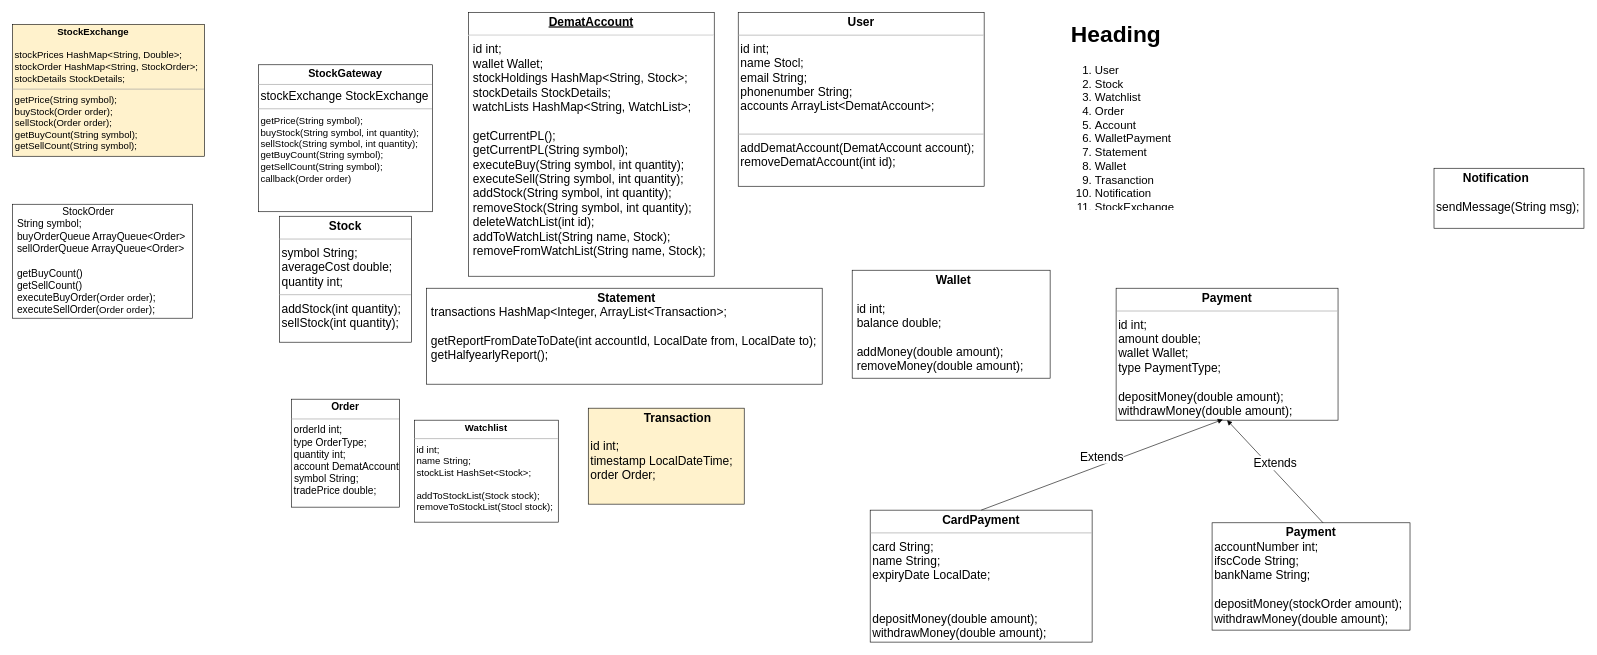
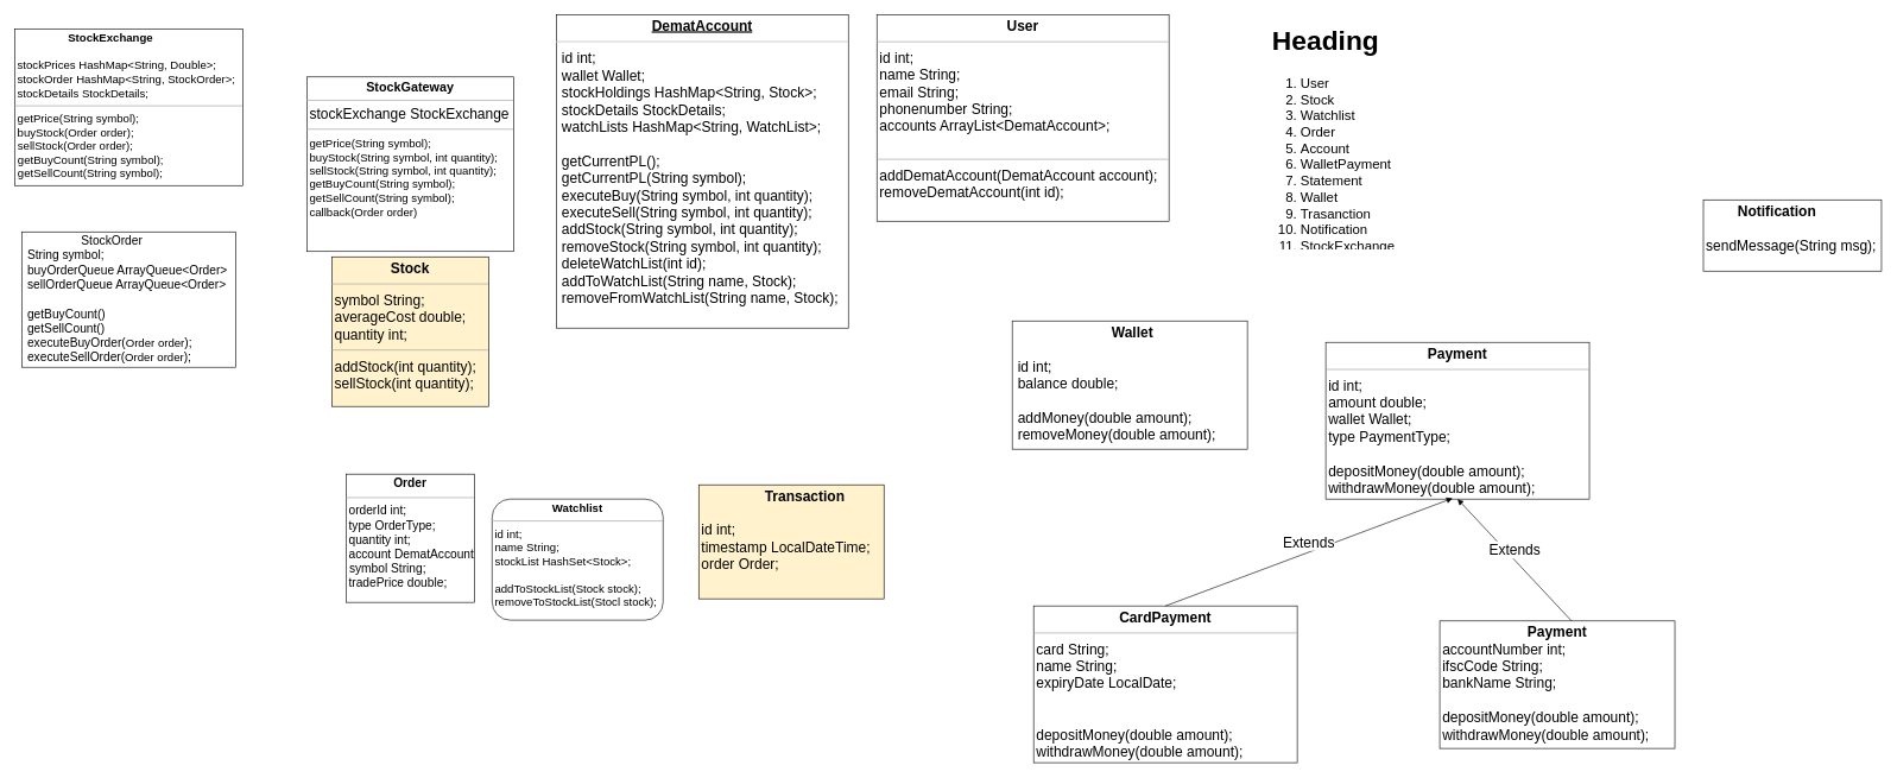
- <mxCell id="10" value="&lt;p style=&quot;margin: 4px 0px 0px ; text-align: center ; font-size: 20px&quot;&gt;&lt;b&gt;&lt;font style=&quot;font-size: 20px&quot;&gt;User&lt;/font&gt;&lt;/b&gt;&lt;/p&gt;&lt;hr size=&quot;1&quot; style=&quot;font-size: 20px&quot;&gt;&lt;p style=&quot;margin: 0px 0px 0px 4px ; font-size: 20px&quot;&gt;&lt;font style=&quot;font-size: 20px&quot;&gt;id int;&lt;/font&gt;&lt;/p&gt;&lt;p style=&quot;margin: 0px 0px 0px 4px ; font-size: 20px&quot;&gt;&lt;font style=&quot;font-size: 20px&quot;&gt;name Stocl;&lt;/font&gt;&lt;/p&gt;&lt;p style=&quot;margin: 0px 0px 0px 4px ; font-size: 20px&quot;&gt;&lt;font style=&quot;font-size: 20px&quot;&gt;email String;&lt;/font&gt;&lt;/p&gt;&lt;p style=&quot;margin: 0px 0px 0px 4px ; font-size: 20px&quot;&gt;&lt;font style=&quot;font-size: 20px&quot;&gt;phonenumber String;&lt;/font&gt;&lt;/p&gt;&lt;p style=&quot;margin: 0px 0px 0px 4px ; font-size: 20px&quot;&gt;&lt;font style=&quot;font-size: 20px&quot;&gt;accounts ArrayList&amp;lt;DematAccount&amp;gt;;&lt;/font&gt;&lt;/p&gt;&lt;p style=&quot;margin: 0px 0px 0px 4px ; font-size: 20px&quot;&gt;&lt;font style=&quot;font-size: 20px&quot;&gt;&lt;br&gt;&lt;/font&gt;&lt;/p&gt;&lt;hr size=&quot;1&quot; style=&quot;font-size: 20px&quot;&gt;&lt;p style=&quot;margin: 0px 0px 0px 4px ; font-size: 20px&quot;&gt;&lt;font style=&quot;font-size: 20px&quot;&gt;addDematAccount(DematAccount account);&lt;/font&gt;&lt;/p&gt;&lt;p style=&quot;margin: 0px 0px 0px 4px ; font-size: 20px&quot;&gt;&lt;font style=&quot;font-size: 20px&quot;&gt;removeDematAccount(int id);&lt;/font&gt;&lt;/p&gt;" style="verticalAlign=top;align=left;overflow=fill;fontSize=12;fontFamily=Helvetica;html=1;" vertex="1" parent="1"><mxGeometry x="1230" y="20" width="410" height="290" as="geometry" /></mxCell>
+ <mxCell id="10" value="&lt;p style=&quot;margin: 4px 0px 0px ; text-align: center ; font-size: 20px&quot;&gt;&lt;b&gt;&lt;font style=&quot;font-size: 20px&quot;&gt;User&lt;/font&gt;&lt;/b&gt;&lt;/p&gt;&lt;hr size=&quot;1&quot; style=&quot;font-size: 20px&quot;&gt;&lt;p style=&quot;margin: 0px 0px 0px 4px ; font-size: 20px&quot;&gt;&lt;font style=&quot;font-size: 20px&quot;&gt;id int;&lt;/font&gt;&lt;/p&gt;&lt;p style=&quot;margin: 0px 0px 0px 4px ; font-size: 20px&quot;&gt;&lt;font style=&quot;font-size: 20px&quot;&gt;name String;&lt;/font&gt;&lt;/p&gt;&lt;p style=&quot;margin: 0px 0px 0px 4px ; font-size: 20px&quot;&gt;&lt;font style=&quot;font-size: 20px&quot;&gt;email String;&lt;/font&gt;&lt;/p&gt;&lt;p style=&quot;margin: 0px 0px 0px 4px ; font-size: 20px&quot;&gt;&lt;font style=&quot;font-size: 20px&quot;&gt;phonenumber String;&lt;/font&gt;&lt;/p&gt;&lt;p style=&quot;margin: 0px 0px 0px 4px ; font-size: 20px&quot;&gt;&lt;font style=&quot;font-size: 20px&quot;&gt;accounts ArrayList&amp;lt;DematAccount&amp;gt;;&lt;/font&gt;&lt;/p&gt;&lt;p style=&quot;margin: 0px 0px 0px 4px ; font-size: 20px&quot;&gt;&lt;font style=&quot;font-size: 20px&quot;&gt;&lt;br&gt;&lt;/font&gt;&lt;/p&gt;&lt;hr size=&quot;1&quot; style=&quot;font-size: 20px&quot;&gt;&lt;p style=&quot;margin: 0px 0px 0px 4px ; font-size: 20px&quot;&gt;&lt;font style=&quot;font-size: 20px&quot;&gt;addDematAccount(DematAccount account);&lt;/font&gt;&lt;/p&gt;&lt;p style=&quot;margin: 0px 0px 0px 4px ; font-size: 20px&quot;&gt;&lt;font style=&quot;font-size: 20px&quot;&gt;removeDematAccount(int id);&lt;/font&gt;&lt;/p&gt;" style="verticalAlign=top;align=left;overflow=fill;fontSize=12;fontFamily=Helvetica;html=1;" vertex="1" parent="1"><mxGeometry x="1230" y="20" width="410" height="290" as="geometry" /></mxCell>
- <mxCell id="3" value="&lt;p style=&quot;margin: 0px ; margin-top: 4px ; text-align: center&quot;&gt;&lt;/p&gt;&lt;p style=&quot;margin: 0px 0px 0px 4px ; font-size: 16px&quot;&gt;&lt;b&gt;&lt;font style=&quot;font-size: 16px&quot;&gt;&#09;&lt;span style=&quot;white-space: pre&quot;&gt;&#09;&lt;/span&gt;&lt;span style=&quot;white-space: pre&quot;&gt;&#09;&lt;/span&gt;StockExchange&lt;/font&gt;&lt;/b&gt;&lt;/p&gt;&lt;p style=&quot;margin: 0px 0px 0px 4px ; font-size: 16px&quot;&gt;&lt;font style=&quot;font-size: 16px&quot;&gt;&lt;br&gt;&lt;/font&gt;&lt;/p&gt;&lt;p style=&quot;margin: 0px 0px 0px 4px ; font-size: 16px&quot;&gt;&lt;font style=&quot;font-size: 16px&quot;&gt;stockPrices HashMap&amp;lt;String, Double&amp;gt;;&lt;/font&gt;&lt;/p&gt;&lt;p style=&quot;margin: 0px 0px 0px 4px ; font-size: 16px&quot;&gt;&lt;font style=&quot;font-size: 16px&quot;&gt;stockOrder HashMap&amp;lt;String, StockOrder&amp;gt;;&lt;/font&gt;&lt;/p&gt;&lt;p style=&quot;margin: 0px 0px 0px 4px ; font-size: 16px&quot;&gt;&lt;font style=&quot;font-size: 16px&quot;&gt;stockDetails StockDetails;&lt;/font&gt;&lt;/p&gt;&lt;hr size=&quot;1&quot; style=&quot;font-size: 16px&quot;&gt;&lt;p style=&quot;margin: 0px 0px 0px 4px ; font-size: 16px&quot;&gt;&lt;font style=&quot;font-size: 16px&quot;&gt;getPrice(String symbol);&lt;/font&gt;&lt;/p&gt;&lt;p style=&quot;margin: 0px 0px 0px 4px ; font-size: 16px&quot;&gt;&lt;font style=&quot;font-size: 16px&quot;&gt;buyStock(Order order);&lt;/font&gt;&lt;/p&gt;&lt;p style=&quot;margin: 0px 0px 0px 4px ; font-size: 16px&quot;&gt;&lt;/p&gt;&lt;font style=&quot;font-size: 16px&quot;&gt;&amp;nbsp;sellStock(Order order);&lt;br&gt;&amp;nbsp;getBuyCount(String symbol);&lt;br&gt;&amp;nbsp;getSellCount(String symbol);&lt;/font&gt;" style="verticalAlign=top;align=left;overflow=fill;fontSize=12;fontFamily=Helvetica;html=1;fillColor=#fff2cc;" vertex="1" parent="1"><mxGeometry x="20" y="40" width="320" height="220" as="geometry" /></mxCell>
+ <mxCell id="3" value="&lt;p style=&quot;margin: 0px ; margin-top: 4px ; text-align: center&quot;&gt;&lt;/p&gt;&lt;p style=&quot;margin: 0px 0px 0px 4px ; font-size: 16px&quot;&gt;&lt;b&gt;&lt;font style=&quot;font-size: 16px&quot;&gt;&#09;&lt;span style=&quot;white-space: pre&quot;&gt;&#09;&lt;/span&gt;&lt;span style=&quot;white-space: pre&quot;&gt;&#09;&lt;/span&gt;StockExchange&lt;/font&gt;&lt;/b&gt;&lt;/p&gt;&lt;p style=&quot;margin: 0px 0px 0px 4px ; font-size: 16px&quot;&gt;&lt;font style=&quot;font-size: 16px&quot;&gt;&lt;br&gt;&lt;/font&gt;&lt;/p&gt;&lt;p style=&quot;margin: 0px 0px 0px 4px ; font-size: 16px&quot;&gt;&lt;font style=&quot;font-size: 16px&quot;&gt;stockPrices HashMap&amp;lt;String, Double&amp;gt;;&lt;/font&gt;&lt;/p&gt;&lt;p style=&quot;margin: 0px 0px 0px 4px ; font-size: 16px&quot;&gt;&lt;font style=&quot;font-size: 16px&quot;&gt;stockOrder HashMap&amp;lt;String, StockOrder&amp;gt;;&lt;/font&gt;&lt;/p&gt;&lt;p style=&quot;margin: 0px 0px 0px 4px ; font-size: 16px&quot;&gt;&lt;font style=&quot;font-size: 16px&quot;&gt;stockDetails StockDetails;&lt;/font&gt;&lt;/p&gt;&lt;hr size=&quot;1&quot; style=&quot;font-size: 16px&quot;&gt;&lt;p style=&quot;margin: 0px 0px 0px 4px ; font-size: 16px&quot;&gt;&lt;font style=&quot;font-size: 16px&quot;&gt;getPrice(String symbol);&lt;/font&gt;&lt;/p&gt;&lt;p style=&quot;margin: 0px 0px 0px 4px ; font-size: 16px&quot;&gt;&lt;font style=&quot;font-size: 16px&quot;&gt;buyStock(Order order);&lt;/font&gt;&lt;/p&gt;&lt;p style=&quot;margin: 0px 0px 0px 4px ; font-size: 16px&quot;&gt;&lt;/p&gt;&lt;font style=&quot;font-size: 16px&quot;&gt;&amp;nbsp;sellStock(Order order);&lt;br&gt;&amp;nbsp;getBuyCount(String symbol);&lt;br&gt;&amp;nbsp;getSellCount(String symbol);&lt;/font&gt;" style="verticalAlign=top;align=left;overflow=fill;fontSize=12;fontFamily=Helvetica;html=1;" vertex="1" parent="1"><mxGeometry x="20" y="40" width="320" height="220" as="geometry" /></mxCell>
- <mxCell id="4" value="&lt;p style=&quot;margin: 0px ; margin-top: 4px ; text-align: center ; text-decoration: underline&quot;&gt;&lt;/p&gt;&lt;p style=&quot;margin: 0px 0px 0px 8px ; font-size: 17px&quot;&gt;&lt;font style=&quot;font-size: 17px&quot;&gt;&#09;&#09;&lt;span&gt;&#09;&lt;/span&gt;&lt;span&gt;&#09;&lt;/span&gt;&lt;span style=&quot;white-space: pre&quot;&gt;&#09;&lt;/span&gt;&lt;span style=&quot;white-space: pre&quot;&gt;&#09;&lt;/span&gt;StockOrder&lt;br&gt;&lt;/font&gt;&lt;/p&gt;&lt;p style=&quot;margin: 0px 0px 0px 8px ; font-size: 17px&quot;&gt;&lt;font style=&quot;font-size: 17px&quot;&gt;String symbol;&lt;/font&gt;&lt;/p&gt;&lt;p style=&quot;margin: 0px 0px 0px 8px ; font-size: 17px&quot;&gt;&lt;font style=&quot;font-size: 17px&quot;&gt;buyOrderQueue ArrayQueue&amp;lt;Order&amp;gt;&lt;/font&gt;&lt;/p&gt;&lt;p style=&quot;margin: 0px 0px 0px 8px ; font-size: 17px&quot;&gt;&lt;font style=&quot;font-size: 17px&quot;&gt;sellOrderQueue ArrayQueue&amp;lt;Order&amp;gt;&lt;/font&gt;&lt;br&gt;&lt;/p&gt;&lt;p style=&quot;margin: 0px 0px 0px 8px ; font-size: 17px&quot;&gt;&lt;font style=&quot;font-size: 17px&quot;&gt;&lt;br&gt;&lt;/font&gt;&lt;/p&gt;&lt;p style=&quot;margin: 0px 0px 0px 8px ; font-size: 17px&quot;&gt;&lt;font style=&quot;font-size: 17px&quot;&gt;getBuyCount()&lt;/font&gt;&lt;/p&gt;&lt;p style=&quot;margin: 0px 0px 0px 8px ; font-size: 17px&quot;&gt;&lt;font style=&quot;font-size: 17px&quot;&gt;getSellCount()&lt;/font&gt;&lt;/p&gt;&lt;p style=&quot;margin: 0px 0px 0px 8px ; font-size: 17px&quot;&gt;&lt;font style=&quot;font-size: 17px&quot;&gt;executeBuyOrder(&lt;span style=&quot;font-size: 16px&quot;&gt;Order order&lt;/span&gt;);&lt;/font&gt;&lt;/p&gt;&lt;p style=&quot;margin: 0px 0px 0px 8px ; font-size: 17px&quot;&gt;&lt;font style=&quot;font-size: 17px&quot;&gt;executeSellOrder(&lt;span style=&quot;font-size: 16px&quot;&gt;Order order&lt;/span&gt;);&lt;/font&gt;&lt;/p&gt;&lt;p style=&quot;margin: 0px 0px 0px 8px ; font-size: 17px&quot;&gt;&lt;font style=&quot;font-size: 17px&quot;&gt;&lt;br&gt;&lt;/font&gt;&lt;/p&gt;" style="verticalAlign=top;align=left;overflow=fill;fontSize=12;fontFamily=Helvetica;html=1;" vertex="1" parent="1"><mxGeometry x="20" y="340" width="300" height="190" as="geometry" /></mxCell>
+ <mxCell id="4" value="&lt;p style=&quot;margin: 0px ; margin-top: 4px ; text-align: center ; text-decoration: underline&quot;&gt;&lt;/p&gt;&lt;p style=&quot;margin: 0px 0px 0px 8px ; font-size: 17px&quot;&gt;&lt;font style=&quot;font-size: 17px&quot;&gt;&#09;&#09;&lt;span&gt;&#09;&lt;/span&gt;&lt;span&gt;&#09;&lt;/span&gt;&lt;span style=&quot;white-space: pre&quot;&gt;&#09;&lt;/span&gt;&lt;span style=&quot;white-space: pre&quot;&gt;&#09;&lt;/span&gt;StockOrder&lt;br&gt;&lt;/font&gt;&lt;/p&gt;&lt;p style=&quot;margin: 0px 0px 0px 8px ; font-size: 17px&quot;&gt;&lt;font style=&quot;font-size: 17px&quot;&gt;String symbol;&lt;/font&gt;&lt;/p&gt;&lt;p style=&quot;margin: 0px 0px 0px 8px ; font-size: 17px&quot;&gt;&lt;font style=&quot;font-size: 17px&quot;&gt;buyOrderQueue ArrayQueue&amp;lt;Order&amp;gt;&lt;/font&gt;&lt;/p&gt;&lt;p style=&quot;margin: 0px 0px 0px 8px ; font-size: 17px&quot;&gt;&lt;font style=&quot;font-size: 17px&quot;&gt;sellOrderQueue ArrayQueue&amp;lt;Order&amp;gt;&lt;/font&gt;&lt;br&gt;&lt;/p&gt;&lt;p style=&quot;margin: 0px 0px 0px 8px ; font-size: 17px&quot;&gt;&lt;font style=&quot;font-size: 17px&quot;&gt;&lt;br&gt;&lt;/font&gt;&lt;/p&gt;&lt;p style=&quot;margin: 0px 0px 0px 8px ; font-size: 17px&quot;&gt;&lt;font style=&quot;font-size: 17px&quot;&gt;getBuyCount()&lt;/font&gt;&lt;/p&gt;&lt;p style=&quot;margin: 0px 0px 0px 8px ; font-size: 17px&quot;&gt;&lt;font style=&quot;font-size: 17px&quot;&gt;getSellCount()&lt;/font&gt;&lt;/p&gt;&lt;p style=&quot;margin: 0px 0px 0px 8px ; font-size: 17px&quot;&gt;&lt;font style=&quot;font-size: 17px&quot;&gt;executeBuyOrder(&lt;span style=&quot;font-size: 16px&quot;&gt;Order order&lt;/span&gt;);&lt;/font&gt;&lt;/p&gt;&lt;p style=&quot;margin: 0px 0px 0px 8px ; font-size: 17px&quot;&gt;&lt;font style=&quot;font-size: 17px&quot;&gt;executeSellOrder(&lt;span style=&quot;font-size: 16px&quot;&gt;Order order&lt;/span&gt;);&lt;/font&gt;&lt;/p&gt;&lt;p style=&quot;margin: 0px 0px 0px 8px ; font-size: 17px&quot;&gt;&lt;font style=&quot;font-size: 17px&quot;&gt;&lt;br&gt;&lt;/font&gt;&lt;/p&gt;" style="verticalAlign=top;align=left;overflow=fill;fontSize=12;fontFamily=Helvetica;html=1;" vertex="1" parent="1"><mxGeometry x="30" y="325" width="300" height="190" as="geometry" /></mxCell>
- <mxCell id="6" value="&lt;p style=&quot;margin: 4px 0px 0px ; text-align: center ; font-size: 20px&quot;&gt;&lt;b&gt;&lt;font style=&quot;font-size: 20px&quot;&gt;Stock&lt;/font&gt;&lt;/b&gt;&lt;/p&gt;&lt;hr size=&quot;1&quot; style=&quot;font-size: 20px&quot;&gt;&lt;p style=&quot;margin: 0px 0px 0px 4px ; font-size: 20px&quot;&gt;&lt;font style=&quot;font-size: 20px&quot;&gt;symbol String;&lt;/font&gt;&lt;/p&gt;&lt;p style=&quot;margin: 0px 0px 0px 4px ; font-size: 20px&quot;&gt;averageCost double;&lt;/p&gt;&lt;p style=&quot;margin: 0px 0px 0px 4px ; font-size: 20px&quot;&gt;quantity int;&lt;/p&gt;&lt;hr size=&quot;1&quot; style=&quot;font-size: 20px&quot;&gt;&lt;p style=&quot;margin: 0px 0px 0px 4px ; font-size: 20px&quot;&gt;addStock(int quantity);&lt;/p&gt;&lt;p style=&quot;margin: 0px 0px 0px 4px ; font-size: 20px&quot;&gt;sellStock(int quantity);&lt;/p&gt;&lt;p style=&quot;margin: 0px 0px 0px 4px ; font-size: 20px&quot;&gt;&lt;br&gt;&lt;/p&gt;" style="verticalAlign=top;align=left;overflow=fill;fontSize=12;fontFamily=Helvetica;html=1;" vertex="1" parent="1"><mxGeometry x="465" y="360" width="220" height="210" as="geometry" /></mxCell>
+ <mxCell id="6" value="&lt;p style=&quot;margin: 4px 0px 0px ; text-align: center ; font-size: 20px&quot;&gt;&lt;b&gt;&lt;font style=&quot;font-size: 20px&quot;&gt;Stock&lt;/font&gt;&lt;/b&gt;&lt;/p&gt;&lt;hr size=&quot;1&quot; style=&quot;font-size: 20px&quot;&gt;&lt;p style=&quot;margin: 0px 0px 0px 4px ; font-size: 20px&quot;&gt;&lt;font style=&quot;font-size: 20px&quot;&gt;symbol String;&lt;/font&gt;&lt;/p&gt;&lt;p style=&quot;margin: 0px 0px 0px 4px ; font-size: 20px&quot;&gt;averageCost double;&lt;/p&gt;&lt;p style=&quot;margin: 0px 0px 0px 4px ; font-size: 20px&quot;&gt;quantity int;&lt;/p&gt;&lt;hr size=&quot;1&quot; style=&quot;font-size: 20px&quot;&gt;&lt;p style=&quot;margin: 0px 0px 0px 4px ; font-size: 20px&quot;&gt;addStock(int quantity);&lt;/p&gt;&lt;p style=&quot;margin: 0px 0px 0px 4px ; font-size: 20px&quot;&gt;sellStock(int quantity);&lt;/p&gt;&lt;p style=&quot;margin: 0px 0px 0px 4px ; font-size: 20px&quot;&gt;&lt;br&gt;&lt;/p&gt;" style="verticalAlign=top;align=left;overflow=fill;fontSize=12;fontFamily=Helvetica;html=1;fillColor=#fff2cc;" vertex="1" parent="1"><mxGeometry x="465" y="360" width="220" height="210" as="geometry" /></mxCell>
- <mxCell id="12" value="&lt;p style=&quot;margin: 4px 0px 0px ; text-align: center ; text-decoration: underline ; font-size: 20px&quot;&gt;&lt;/p&gt;&lt;p style=&quot;text-align: center ; margin: 0px 0px 0px 8px ; font-size: 20px&quot;&gt;&lt;font style=&quot;font-size: 20px&quot;&gt;&lt;b&gt;Statement&lt;/b&gt;&lt;/font&gt;&lt;/p&gt;&lt;p style=&quot;margin: 0px 0px 0px 8px ; font-size: 20px&quot;&gt;transactions HashMap&amp;lt;Integer, ArrayList&amp;lt;Transaction&amp;gt;;&lt;/p&gt;&lt;p style=&quot;margin: 0px 0px 0px 8px ; font-size: 20px&quot;&gt;&lt;br&gt;&lt;/p&gt;&lt;p style=&quot;margin: 0px 0px 0px 8px ; font-size: 20px&quot;&gt;getReportFromDateToDate(int accountId, LocalDate from, LocalDate to);&lt;/p&gt;&lt;p style=&quot;margin: 0px 0px 0px 8px ; font-size: 20px&quot;&gt;getHalfyearlyReport();&lt;/p&gt;" style="verticalAlign=top;align=left;overflow=fill;fontSize=12;fontFamily=Helvetica;html=1;" vertex="1" parent="1"><mxGeometry x="710" y="480" width="660" height="160" as="geometry" /></mxCell>
- <mxCell id="9" value="&lt;p style=&quot;margin: 4px 0px 0px ; text-align: center ; font-size: 16px&quot;&gt;&lt;b&gt;&lt;font style=&quot;font-size: 16px&quot;&gt;Watchlist&lt;/font&gt;&lt;/b&gt;&lt;/p&gt;&lt;hr size=&quot;1&quot; style=&quot;font-size: 16px&quot;&gt;&lt;p style=&quot;margin: 0px 0px 0px 4px ; font-size: 16px&quot;&gt;&lt;/p&gt;&lt;p style=&quot;margin: 0px 0px 0px 4px ; font-size: 16px&quot;&gt;&lt;font style=&quot;font-size: 16px&quot;&gt;id int;&lt;/font&gt;&lt;/p&gt;&lt;p style=&quot;margin: 0px 0px 0px 4px ; font-size: 16px&quot;&gt;&lt;font style=&quot;font-size: 16px&quot;&gt;name String;&lt;/font&gt;&lt;/p&gt;&lt;p style=&quot;margin: 0px 0px 0px 4px ; font-size: 16px&quot;&gt;&lt;font style=&quot;font-size: 16px&quot;&gt;stockList HashSet&amp;lt;Stock&amp;gt;;&lt;/font&gt;&lt;/p&gt;&lt;p style=&quot;margin: 0px 0px 0px 4px ; font-size: 16px&quot;&gt;&lt;font style=&quot;font-size: 16px&quot;&gt;&lt;br&gt;&lt;/font&gt;&lt;/p&gt;&lt;p style=&quot;margin: 0px 0px 0px 4px ; font-size: 16px&quot;&gt;&lt;font style=&quot;font-size: 16px&quot;&gt;addToStockList(Stock stock);&lt;/font&gt;&lt;/p&gt;&lt;p style=&quot;margin: 0px 0px 0px 4px ; font-size: 16px&quot;&gt;&lt;font style=&quot;font-size: 16px&quot;&gt;removeToStockList(Stocl stock);&lt;/font&gt;&lt;/p&gt;" style="verticalAlign=top;align=left;overflow=fill;fontSize=12;fontFamily=Helvetica;html=1;" vertex="1" parent="1"><mxGeometry x="690" y="700" width="240" height="170" as="geometry" /></mxCell>
+ <mxCell id="9" value="&lt;p style=&quot;margin: 4px 0px 0px ; text-align: center ; font-size: 16px&quot;&gt;&lt;b&gt;&lt;font style=&quot;font-size: 16px&quot;&gt;Watchlist&lt;/font&gt;&lt;/b&gt;&lt;/p&gt;&lt;hr size=&quot;1&quot; style=&quot;font-size: 16px&quot;&gt;&lt;p style=&quot;margin: 0px 0px 0px 4px ; font-size: 16px&quot;&gt;&lt;/p&gt;&lt;p style=&quot;margin: 0px 0px 0px 4px ; font-size: 16px&quot;&gt;&lt;font style=&quot;font-size: 16px&quot;&gt;id int;&lt;/font&gt;&lt;/p&gt;&lt;p style=&quot;margin: 0px 0px 0px 4px ; font-size: 16px&quot;&gt;&lt;font style=&quot;font-size: 16px&quot;&gt;name String;&lt;/font&gt;&lt;/p&gt;&lt;p style=&quot;margin: 0px 0px 0px 4px ; font-size: 16px&quot;&gt;&lt;font style=&quot;font-size: 16px&quot;&gt;stockList HashSet&amp;lt;Stock&amp;gt;;&lt;/font&gt;&lt;/p&gt;&lt;p style=&quot;margin: 0px 0px 0px 4px ; font-size: 16px&quot;&gt;&lt;font style=&quot;font-size: 16px&quot;&gt;&lt;br&gt;&lt;/font&gt;&lt;/p&gt;&lt;p style=&quot;margin: 0px 0px 0px 4px ; font-size: 16px&quot;&gt;&lt;font style=&quot;font-size: 16px&quot;&gt;addToStockList(Stock stock);&lt;/font&gt;&lt;/p&gt;&lt;p style=&quot;margin: 0px 0px 0px 4px ; font-size: 16px&quot;&gt;&lt;font style=&quot;font-size: 16px&quot;&gt;removeToStockList(Stocl stock);&lt;/font&gt;&lt;/p&gt;" style="verticalAlign=top;align=left;overflow=fill;fontSize=12;fontFamily=Helvetica;html=1;rounded=1;" vertex="1" parent="1"><mxGeometry x="690" y="700" width="240" height="170" as="geometry" /></mxCell>
- <mxCell id="17" value="&lt;p style=&quot;margin: 4px 0px 0px ; text-align: center ; font-size: 20px&quot;&gt;&lt;b&gt;Payment&lt;/b&gt;&lt;/p&gt;&lt;p style=&quot;margin: 0px 0px 0px 4px ; font-size: 20px&quot;&gt;accountNumber int;&lt;/p&gt;&lt;p style=&quot;margin: 0px 0px 0px 4px ; font-size: 20px&quot;&gt;ifscCode String;&lt;/p&gt;&lt;p style=&quot;margin: 0px 0px 0px 4px ; font-size: 20px&quot;&gt;bankName String;&lt;/p&gt;&lt;p style=&quot;margin: 0px 0px 0px 4px ; font-size: 20px&quot;&gt;&lt;br&gt;&lt;/p&gt;&lt;p style=&quot;margin: 0px 0px 0px 4px ; font-size: 20px&quot;&gt;depositMoney(stockOrder amount);&lt;/p&gt;&lt;p style=&quot;margin: 0px 0px 0px 4px ; font-size: 20px&quot;&gt;withdrawMoney(double amount);&lt;/p&gt;" style="verticalAlign=top;align=left;overflow=fill;fontSize=12;fontFamily=Helvetica;html=1;" vertex="1" parent="1"><mxGeometry x="2020" y="871.1" width="330" height="178.9" as="geometry" /></mxCell>
+ <mxCell id="17" value="&lt;p style=&quot;margin: 4px 0px 0px ; text-align: center ; font-size: 20px&quot;&gt;&lt;b&gt;Payment&lt;/b&gt;&lt;/p&gt;&lt;p style=&quot;margin: 0px 0px 0px 4px ; font-size: 20px&quot;&gt;accountNumber int;&lt;/p&gt;&lt;p style=&quot;margin: 0px 0px 0px 4px ; font-size: 20px&quot;&gt;ifscCode String;&lt;/p&gt;&lt;p style=&quot;margin: 0px 0px 0px 4px ; font-size: 20px&quot;&gt;bankName String;&lt;/p&gt;&lt;p style=&quot;margin: 0px 0px 0px 4px ; font-size: 20px&quot;&gt;&lt;br&gt;&lt;/p&gt;&lt;p style=&quot;margin: 0px 0px 0px 4px ; font-size: 20px&quot;&gt;depositMoney(double amount);&lt;/p&gt;&lt;p style=&quot;margin: 0px 0px 0px 4px ; font-size: 20px&quot;&gt;withdrawMoney(double amount);&lt;/p&gt;" style="verticalAlign=top;align=left;overflow=fill;fontSize=12;fontFamily=Helvetica;html=1;" vertex="1" parent="1"><mxGeometry x="2020" y="871.1" width="330" height="178.9" as="geometry" /></mxCell>
